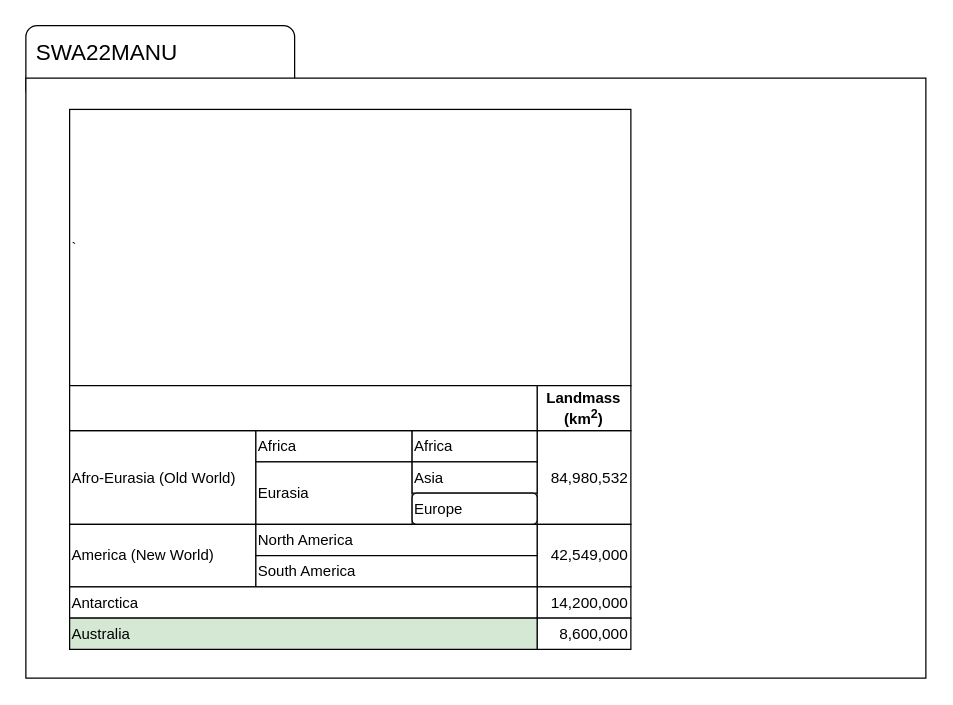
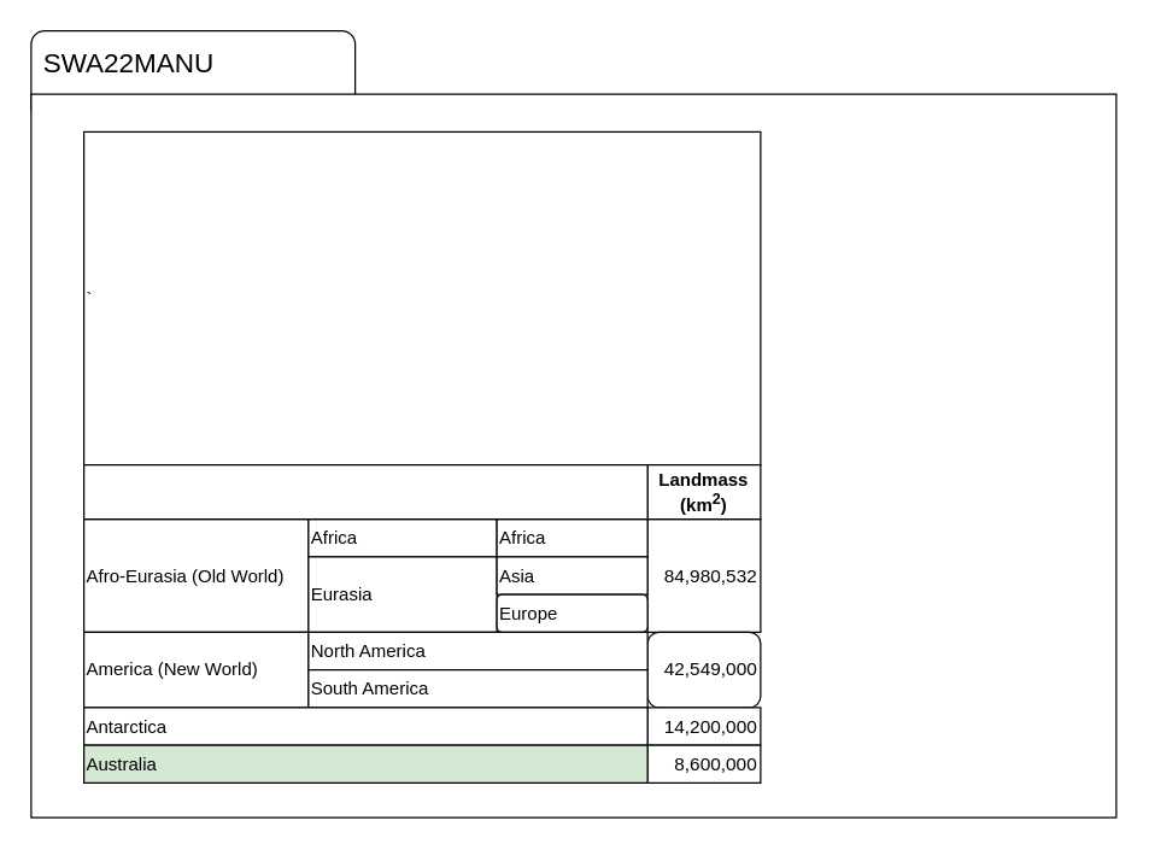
- <mxCell id="24" value="&lt;span style=&quot;font-family: sans-serif ; font-size: 12.32px ; font-weight: 400 ; text-align: left&quot;&gt;42,549,000&lt;/span&gt;" style="rounded=0;whiteSpace=wrap;html=1;align=right;fontStyle=1" vertex="1" parent="23"><mxGeometry x="374" width="75" height="50" as="geometry" /></mxCell>
+ <mxCell id="24" value="&lt;span style=&quot;font-family: sans-serif ; font-size: 12.32px ; font-weight: 400 ; text-align: left&quot;&gt;42,549,000&lt;/span&gt;" style="whiteSpace=wrap;html=1;align=right;fontStyle=1;rounded=1;" vertex="1" parent="23"><mxGeometry x="374" width="75" height="50" as="geometry" /></mxCell>
